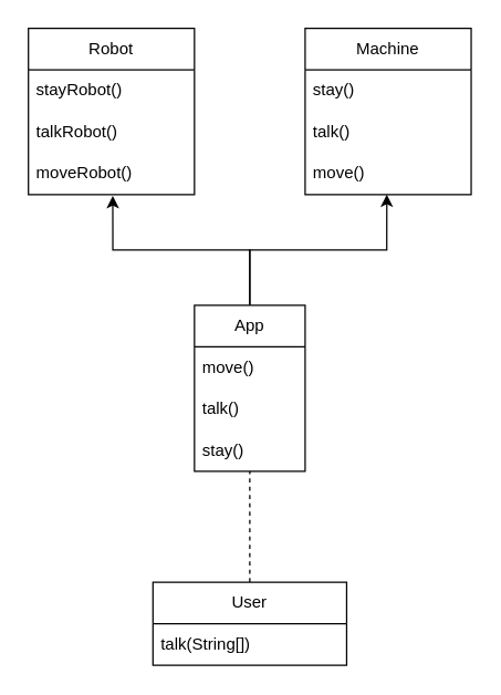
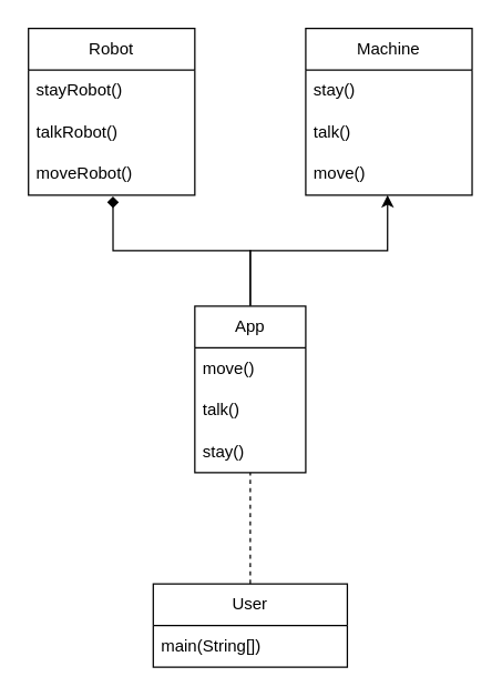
- <mxCell id="11" style="edgeStyle=orthogonalEdgeStyle;rounded=0;orthogonalLoop=1;jettySize=auto;html=1;exitX=0.5;exitY=0;exitDx=0;exitDy=0;entryX=0.508;entryY=1.033;entryDx=0;entryDy=0;entryPerimeter=0;" edge="1" parent="1" source="12" target="5"><mxGeometry relative="1" as="geometry" /></mxCell>
+ <mxCell id="11" style="edgeStyle=orthogonalEdgeStyle;rounded=0;orthogonalLoop=1;jettySize=auto;html=1;exitX=0.5;exitY=0;exitDx=0;exitDy=0;entryX=0.508;entryY=1.033;entryDx=0;entryDy=0;entryPerimeter=0;endArrow=diamond;" edge="1" parent="1" source="12" target="5"><mxGeometry relative="1" as="geometry" /></mxCell>
- <mxCell id="17" value="talk(String[])" style="text;strokeColor=none;fillColor=none;align=left;verticalAlign=middle;spacingLeft=4;spacingRight=4;overflow=hidden;points=[[0,0.5],[1,0.5]];portConstraint=eastwest;rotatable=0;whiteSpace=wrap;html=1;" vertex="1" parent="16"><mxGeometry y="30" width="140" height="30" as="geometry" /></mxCell>
+ <mxCell id="17" value="main(String[])" style="text;strokeColor=none;fillColor=none;align=left;verticalAlign=middle;spacingLeft=4;spacingRight=4;overflow=hidden;points=[[0,0.5],[1,0.5]];portConstraint=eastwest;rotatable=0;whiteSpace=wrap;html=1;" vertex="1" parent="16"><mxGeometry y="30" width="140" height="30" as="geometry" /></mxCell>
